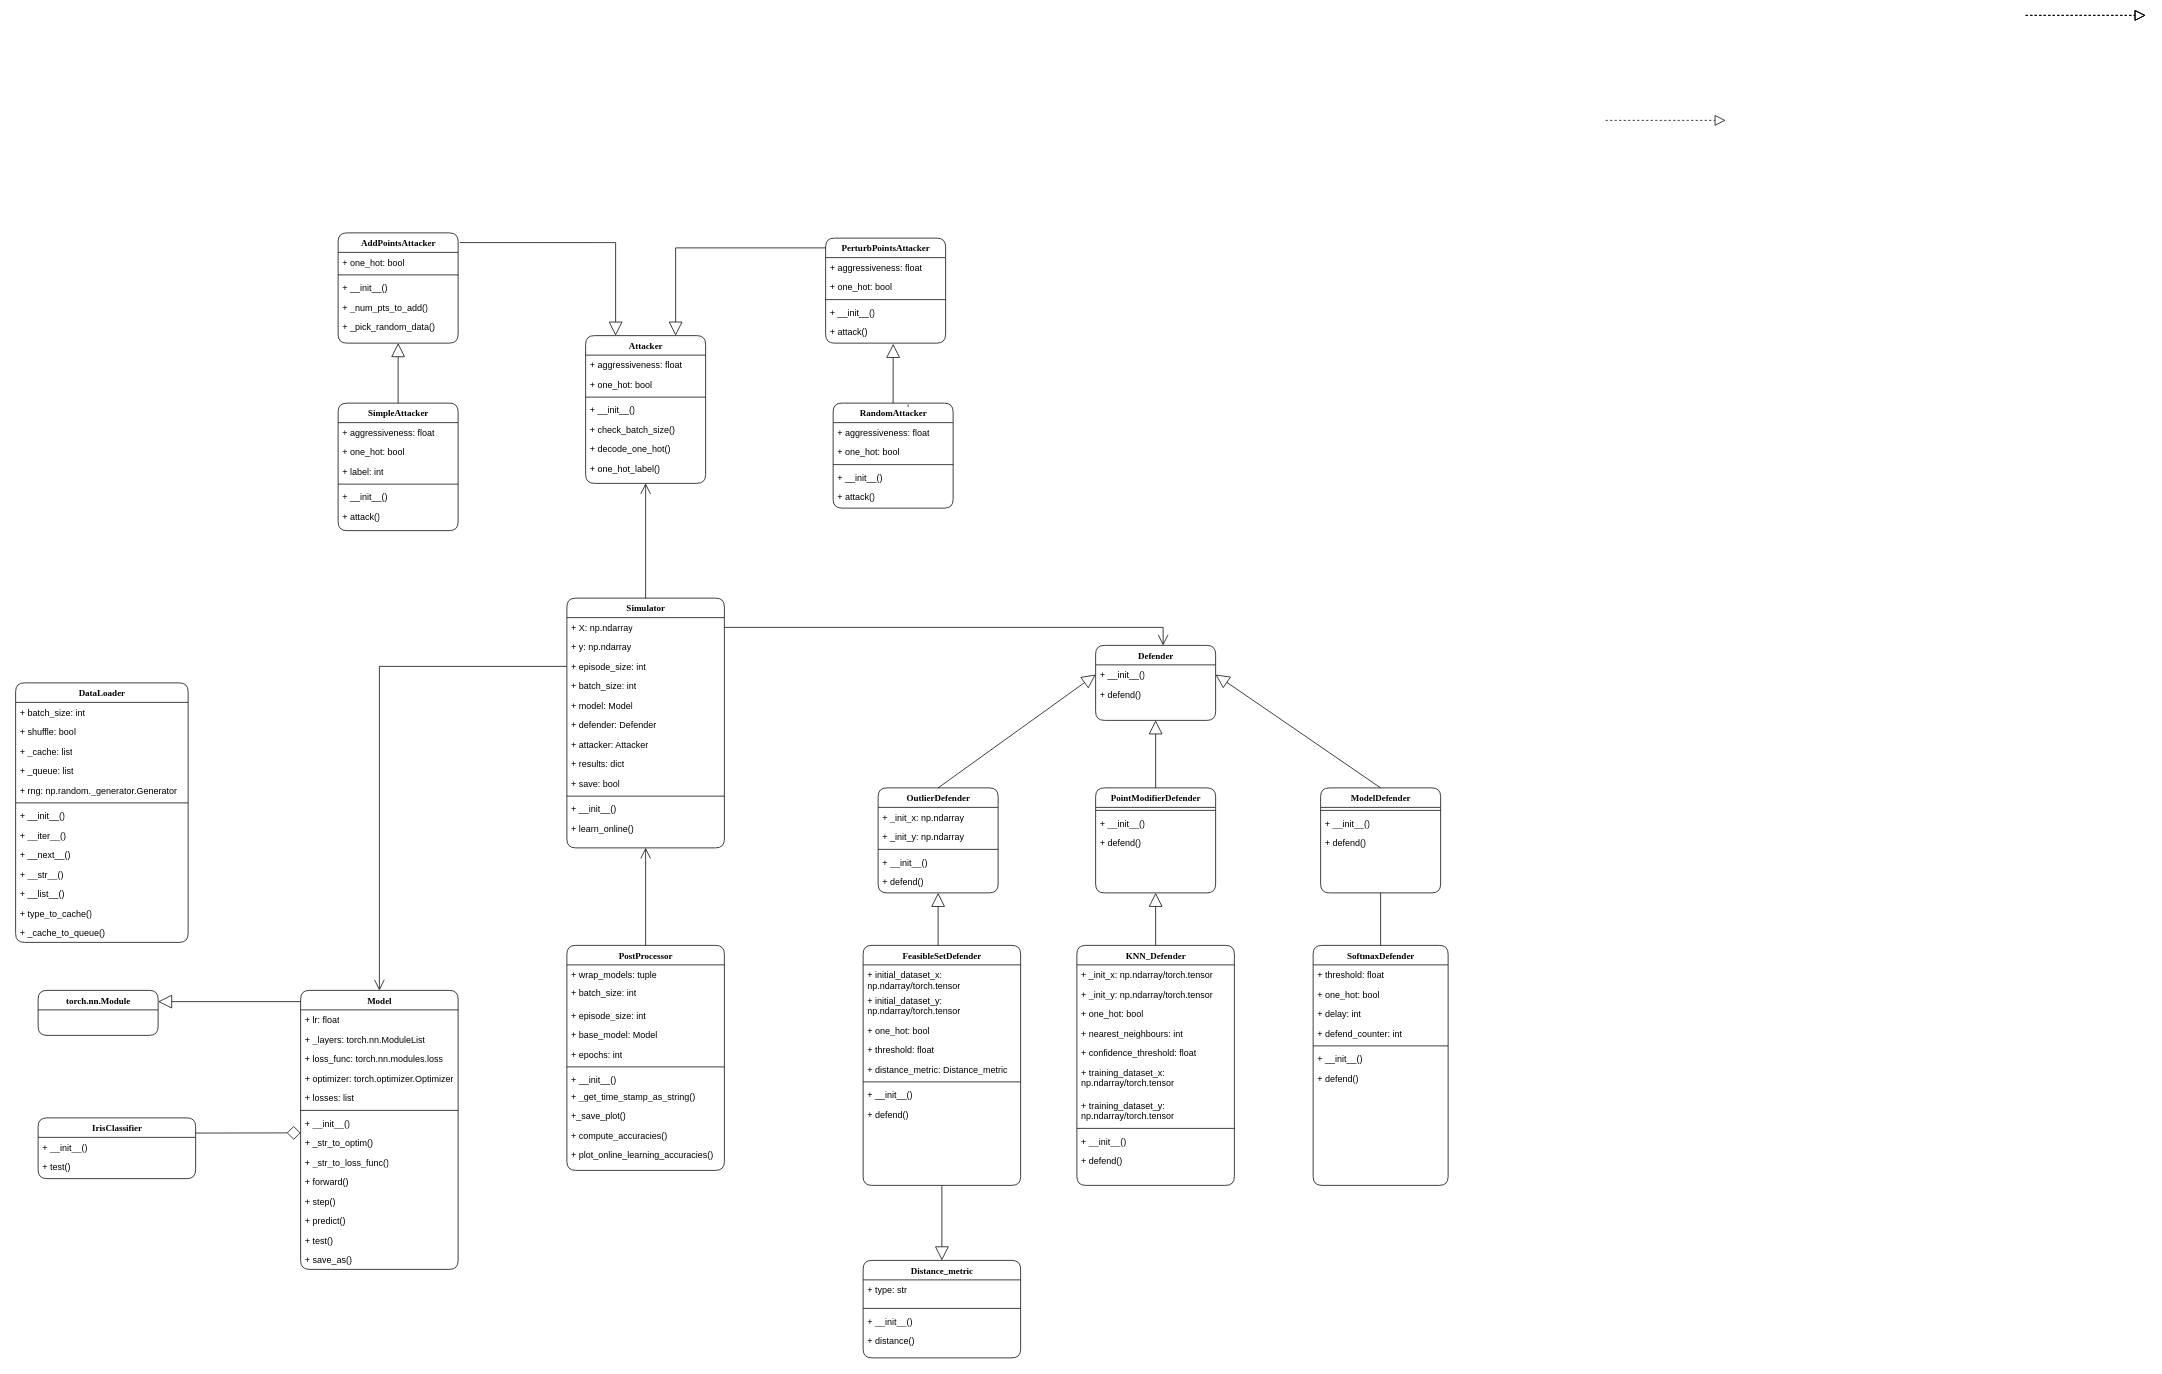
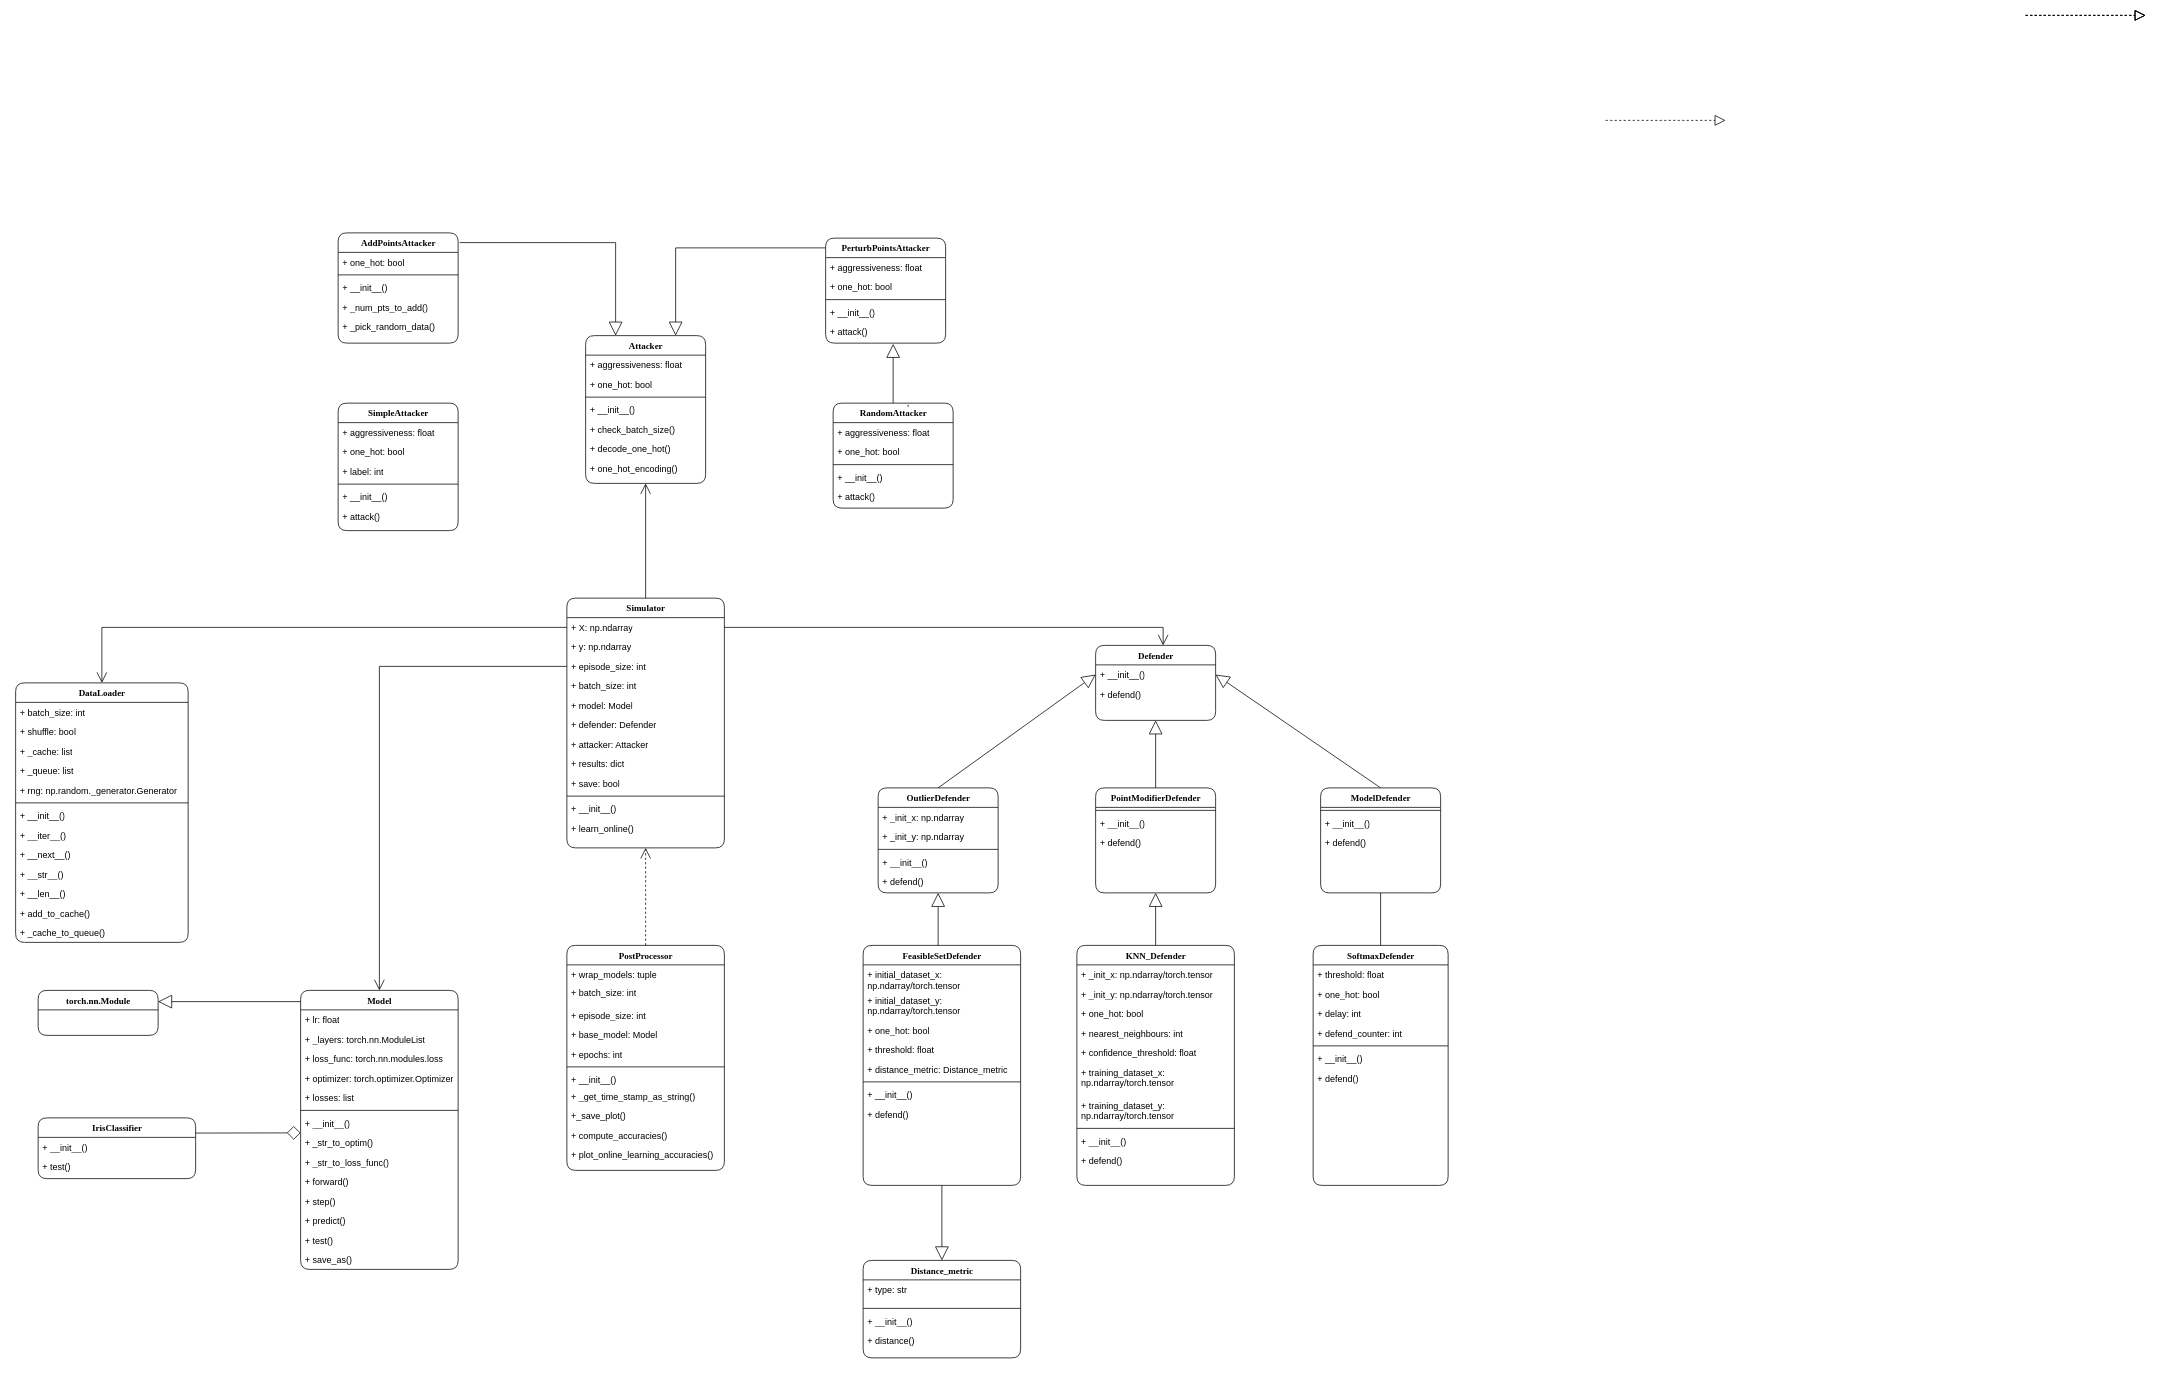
- <mxCell id="109" value="" style="endArrow=block;endSize=16;endFill=0;html=1;rounded=0;entryX=0.5;entryY=1;entryDx=0;entryDy=0;exitX=0.5;exitY=0;exitDx=0;exitDy=0;" parent="1" source="30" target="24" edge="1"><mxGeometry width="160" relative="1" as="geometry"><mxPoint x="530" y="530" as="sourcePoint" /><mxPoint x="600" y="500" as="targetPoint" /></mxGeometry></mxCell>
- <mxCell id="23" value="+ one_hot_label()" style="text;html=1;strokeColor=none;fillColor=none;align=left;verticalAlign=top;spacingLeft=4;spacingRight=4;whiteSpace=wrap;overflow=hidden;rotatable=0;points=[[0,0.5],[1,0.5]];portConstraint=eastwest;rounded=1;" parent="16" vertex="1"><mxGeometry y="164" width="160" height="26" as="geometry" /></mxCell>
+ <mxCell id="23" value="+ one_hot_encoding()" style="text;html=1;strokeColor=none;fillColor=none;align=left;verticalAlign=top;spacingLeft=4;spacingRight=4;whiteSpace=wrap;overflow=hidden;rotatable=0;points=[[0,0.5],[1,0.5]];portConstraint=eastwest;rounded=1;" parent="16" vertex="1"><mxGeometry y="164" width="160" height="26" as="geometry" /></mxCell>
+ <mxCell id="117" value="" style="endArrow=open;endFill=1;endSize=12;html=1;rounded=0;exitX=0;exitY=0.5;exitDx=0;exitDy=0;entryX=0.5;entryY=0;entryDx=0;entryDy=0;" parent="1" source="66" target="2" edge="1"><mxGeometry width="160" relative="1" as="geometry"><mxPoint x="450" y="870" as="sourcePoint" /><mxPoint x="450" y="740" as="targetPoint" /><Array as="points"><mxPoint x="135" y="836" /></Array></mxGeometry></mxCell>
- <mxCell id="13" value="+ __list__()" style="text;html=1;strokeColor=none;fillColor=none;align=left;verticalAlign=top;spacingLeft=4;spacingRight=4;whiteSpace=wrap;overflow=hidden;rotatable=0;points=[[0,0.5],[1,0.5]];portConstraint=eastwest;rounded=1;" parent="2" vertex="1"><mxGeometry y="268" width="230" height="26" as="geometry" /></mxCell>
+ <mxCell id="13" value="+ __len__()" style="text;html=1;strokeColor=none;fillColor=none;align=left;verticalAlign=top;spacingLeft=4;spacingRight=4;whiteSpace=wrap;overflow=hidden;rotatable=0;points=[[0,0.5],[1,0.5]];portConstraint=eastwest;rounded=1;" parent="2" vertex="1"><mxGeometry y="268" width="230" height="26" as="geometry" /></mxCell>
- <mxCell id="116" value="" style="endArrow=open;endFill=1;endSize=12;html=1;rounded=0;exitX=0.5;exitY=0;exitDx=0;exitDy=0;entryX=0.5;entryY=1;entryDx=0;entryDy=0;" parent="1" source="95" target="65" edge="1"><mxGeometry width="160" relative="1" as="geometry"><mxPoint x="860" y="1250" as="sourcePoint" /><mxPoint x="880" y="1150" as="targetPoint" /></mxGeometry></mxCell>
+ <mxCell id="116" value="" style="endArrow=open;endFill=1;endSize=12;html=1;rounded=0;exitX=0.5;exitY=0;exitDx=0;exitDy=0;entryX=0.5;entryY=1;entryDx=0;entryDy=0;dashed=1;" parent="1" source="95" target="65" edge="1"><mxGeometry width="160" relative="1" as="geometry"><mxPoint x="860" y="1250" as="sourcePoint" /><mxPoint x="880" y="1150" as="targetPoint" /></mxGeometry></mxCell>
- <mxCell id="14" value="+ type_to_cache()" style="text;html=1;strokeColor=none;fillColor=none;align=left;verticalAlign=top;spacingLeft=4;spacingRight=4;whiteSpace=wrap;overflow=hidden;rotatable=0;points=[[0,0.5],[1,0.5]];portConstraint=eastwest;rounded=1;" parent="2" vertex="1"><mxGeometry y="294" width="230" height="26" as="geometry" /></mxCell>
+ <mxCell id="14" value="+ add_to_cache()" style="text;html=1;strokeColor=none;fillColor=none;align=left;verticalAlign=top;spacingLeft=4;spacingRight=4;whiteSpace=wrap;overflow=hidden;rotatable=0;points=[[0,0.5],[1,0.5]];portConstraint=eastwest;rounded=1;" parent="2" vertex="1"><mxGeometry y="294" width="230" height="26" as="geometry" /></mxCell>
